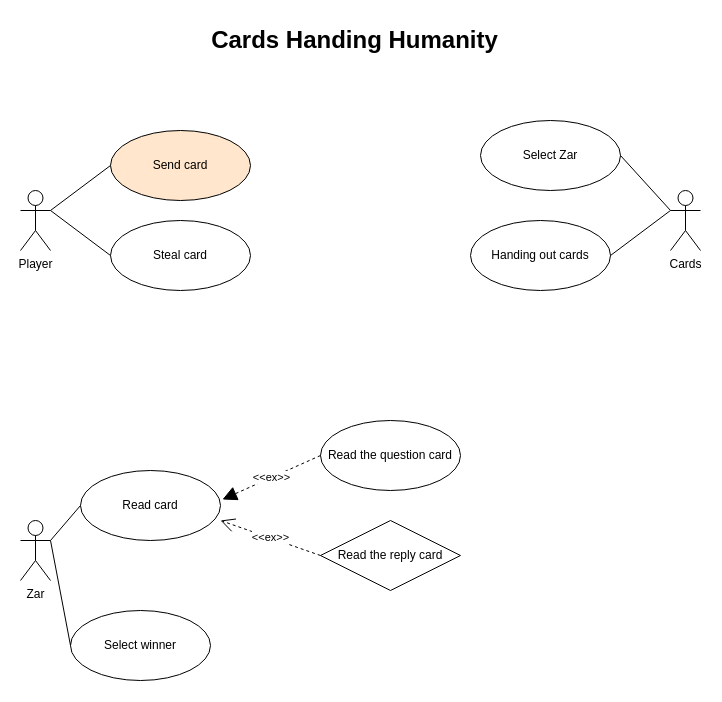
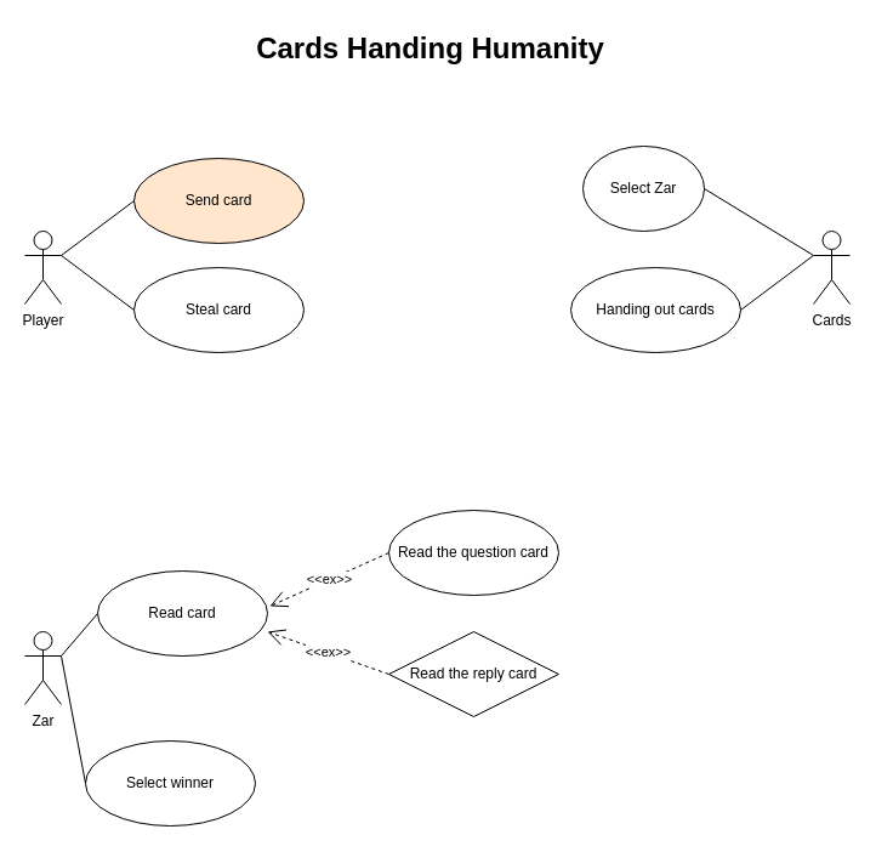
- <mxCell id="5" value="Select Zar" style="ellipse;whiteSpace=wrap;html=1;" vertex="1" parent="1"><mxGeometry x="480" y="120" width="140" height="70" as="geometry" /></mxCell>
+ <mxCell id="5" value="Select Zar" style="ellipse;whiteSpace=wrap;html=1;" vertex="1" parent="1"><mxGeometry x="480" y="120" width="100" height="70" as="geometry" /></mxCell>
- <mxCell id="17" value="&amp;lt;&amp;lt;ex&amp;gt;&amp;gt;" style="endArrow=block;endSize=12;dashed=1;html=1;rounded=0;exitX=0;exitY=0.5;exitDx=0;exitDy=0;entryX=1.014;entryY=0.414;entryDx=0;entryDy=0;entryPerimeter=0;" edge="1" parent="1" source="8" target="6"><mxGeometry width="160" relative="1" as="geometry"><mxPoint x="270" y="460" as="sourcePoint" /><mxPoint x="430" y="460" as="targetPoint" /></mxGeometry></mxCell>
+ <mxCell id="17" value="&amp;lt;&amp;lt;ex&amp;gt;&amp;gt;" style="endArrow=open;endSize=12;dashed=1;html=1;rounded=0;exitX=0;exitY=0.5;exitDx=0;exitDy=0;entryX=1.014;entryY=0.414;entryDx=0;entryDy=0;entryPerimeter=0;" edge="1" parent="1" source="8" target="6"><mxGeometry width="160" relative="1" as="geometry"><mxPoint x="270" y="460" as="sourcePoint" /><mxPoint x="430" y="460" as="targetPoint" /></mxGeometry></mxCell>
